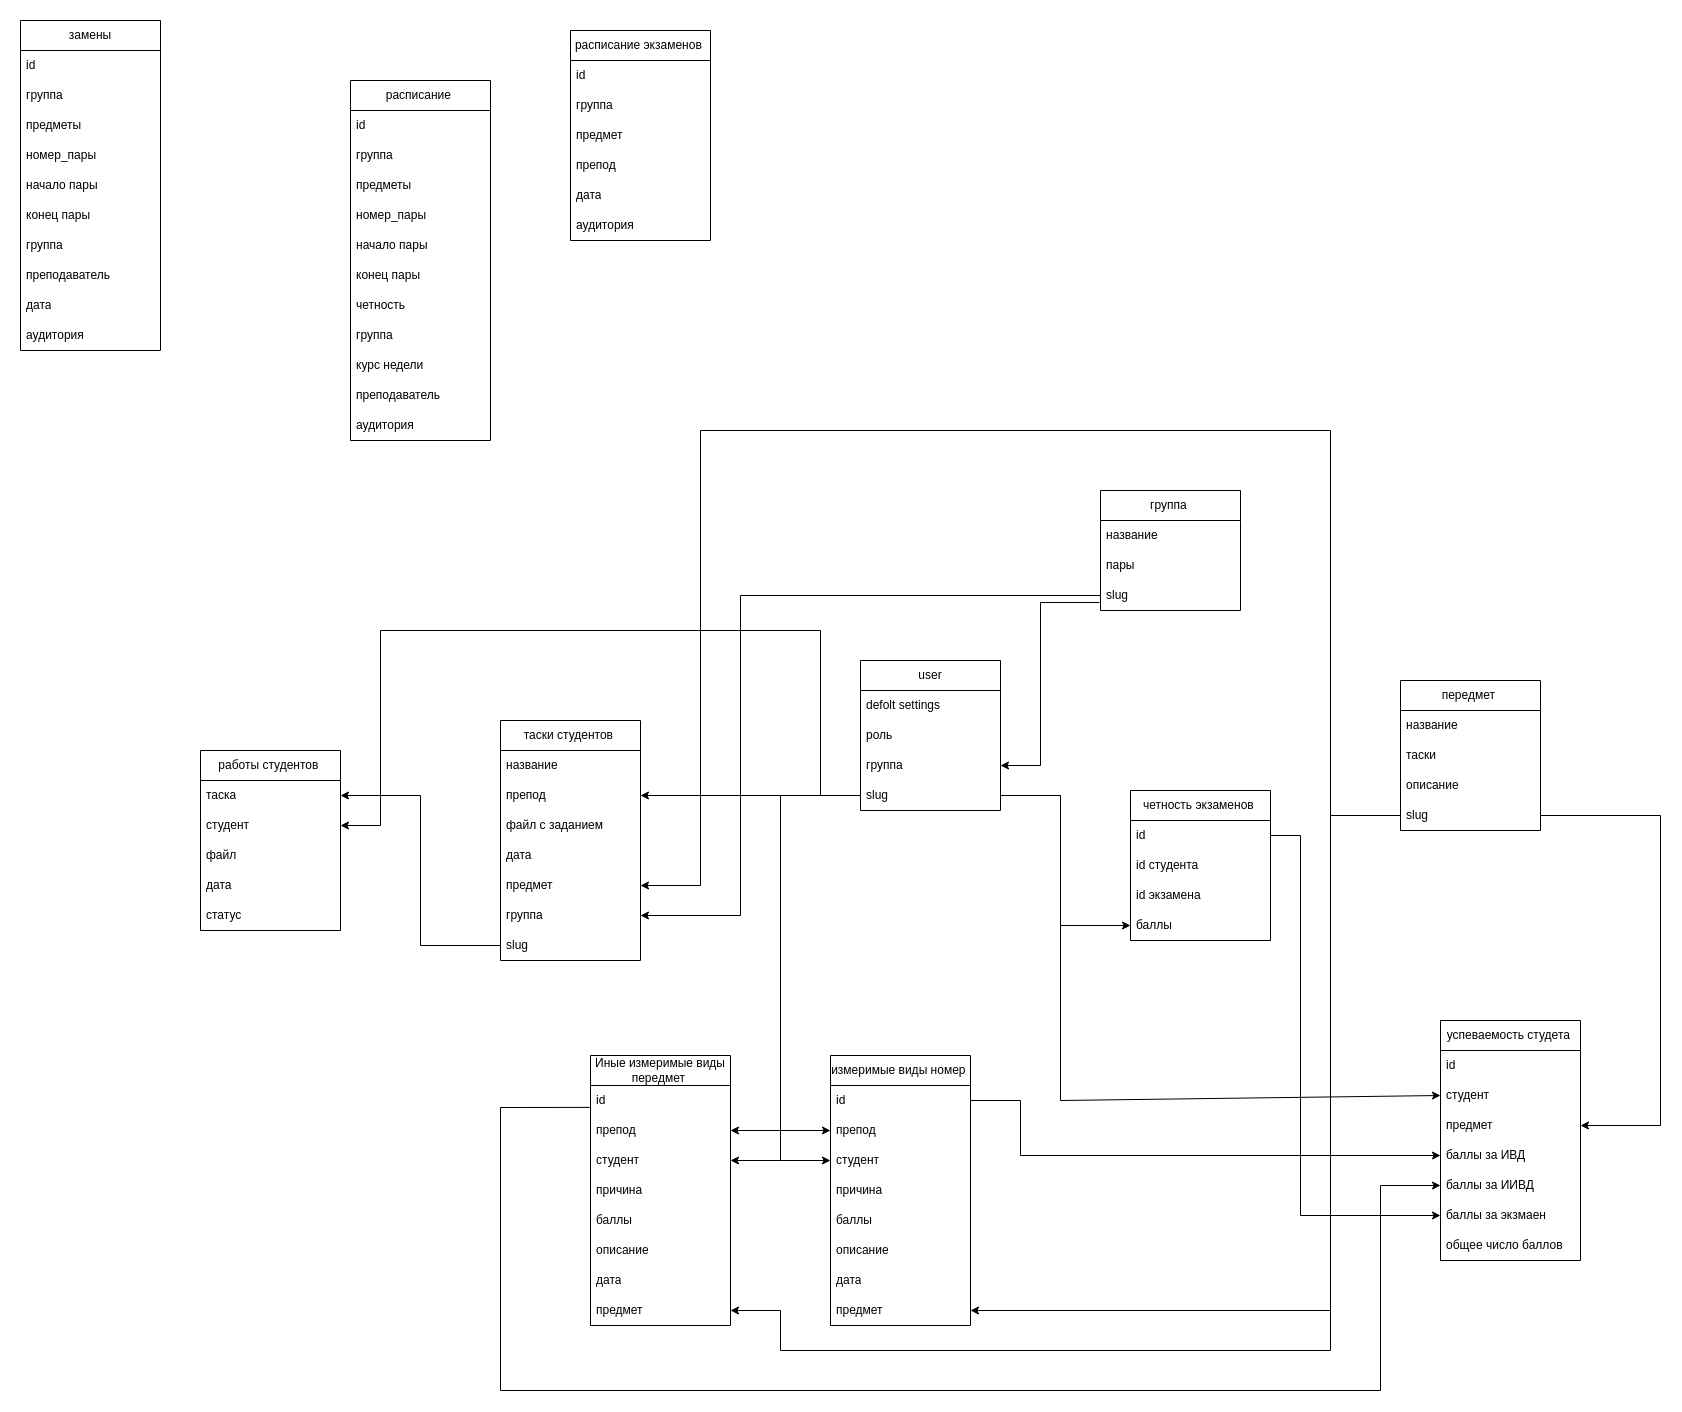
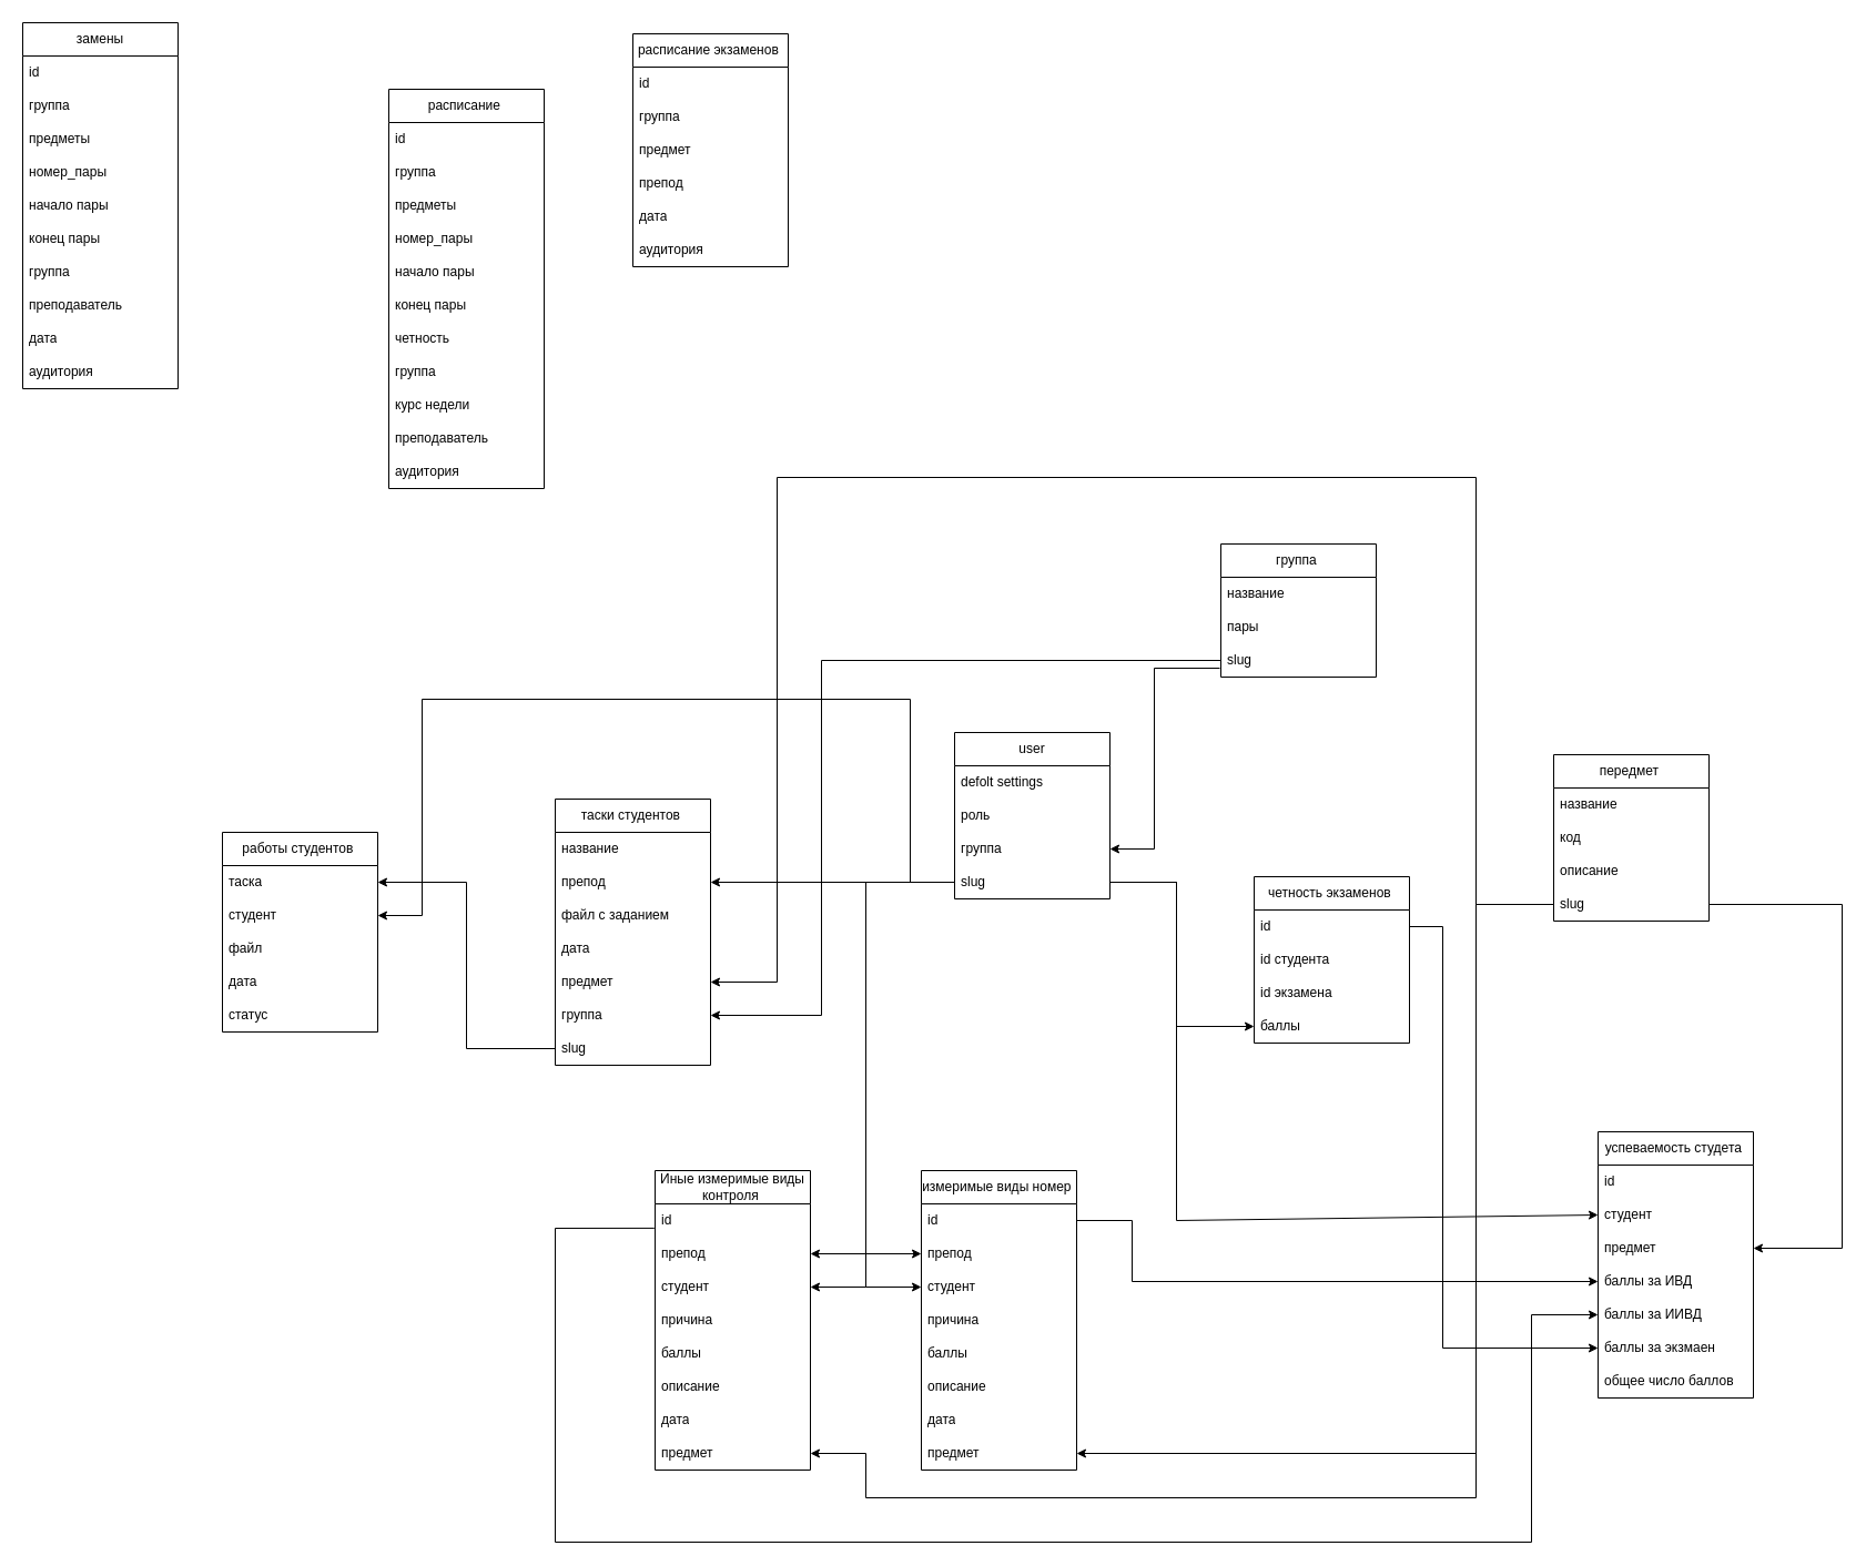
- <mxCell id="14" value="таски&amp;nbsp;" style="text;strokeColor=none;fillColor=none;align=left;verticalAlign=middle;spacingLeft=4;spacingRight=4;overflow=hidden;points=[[0,0.5],[1,0.5]];portConstraint=eastwest;rotatable=0;whiteSpace=wrap;html=1;" parent="12" vertex="1"><mxGeometry y="60" width="140" height="30" as="geometry" /></mxCell>
+ <mxCell id="14" value="код&amp;nbsp;" style="text;strokeColor=none;fillColor=none;align=left;verticalAlign=middle;spacingLeft=4;spacingRight=4;overflow=hidden;points=[[0,0.5],[1,0.5]];portConstraint=eastwest;rotatable=0;whiteSpace=wrap;html=1;" parent="12" vertex="1"><mxGeometry y="60" width="140" height="30" as="geometry" /></mxCell>
- <mxCell id="35" value="Иные измеримые виды передмет&amp;nbsp;" style="swimlane;fontStyle=0;childLayout=stackLayout;horizontal=1;startSize=30;horizontalStack=0;resizeParent=1;resizeParentMax=0;resizeLast=0;collapsible=1;marginBottom=0;whiteSpace=wrap;html=1;" parent="1" vertex="1"><mxGeometry x="590" y="1055" width="140" height="270" as="geometry"><mxRectangle x="-30" y="585" width="230" height="30" as="alternateBounds" /></mxGeometry></mxCell>
+ <mxCell id="35" value="Иные измеримые виды контроля&amp;nbsp;" style="swimlane;fontStyle=0;childLayout=stackLayout;horizontal=1;startSize=30;horizontalStack=0;resizeParent=1;resizeParentMax=0;resizeLast=0;collapsible=1;marginBottom=0;whiteSpace=wrap;html=1;" parent="1" vertex="1"><mxGeometry x="590" y="1055" width="140" height="270" as="geometry"><mxRectangle x="-30" y="585" width="230" height="30" as="alternateBounds" /></mxGeometry></mxCell>
